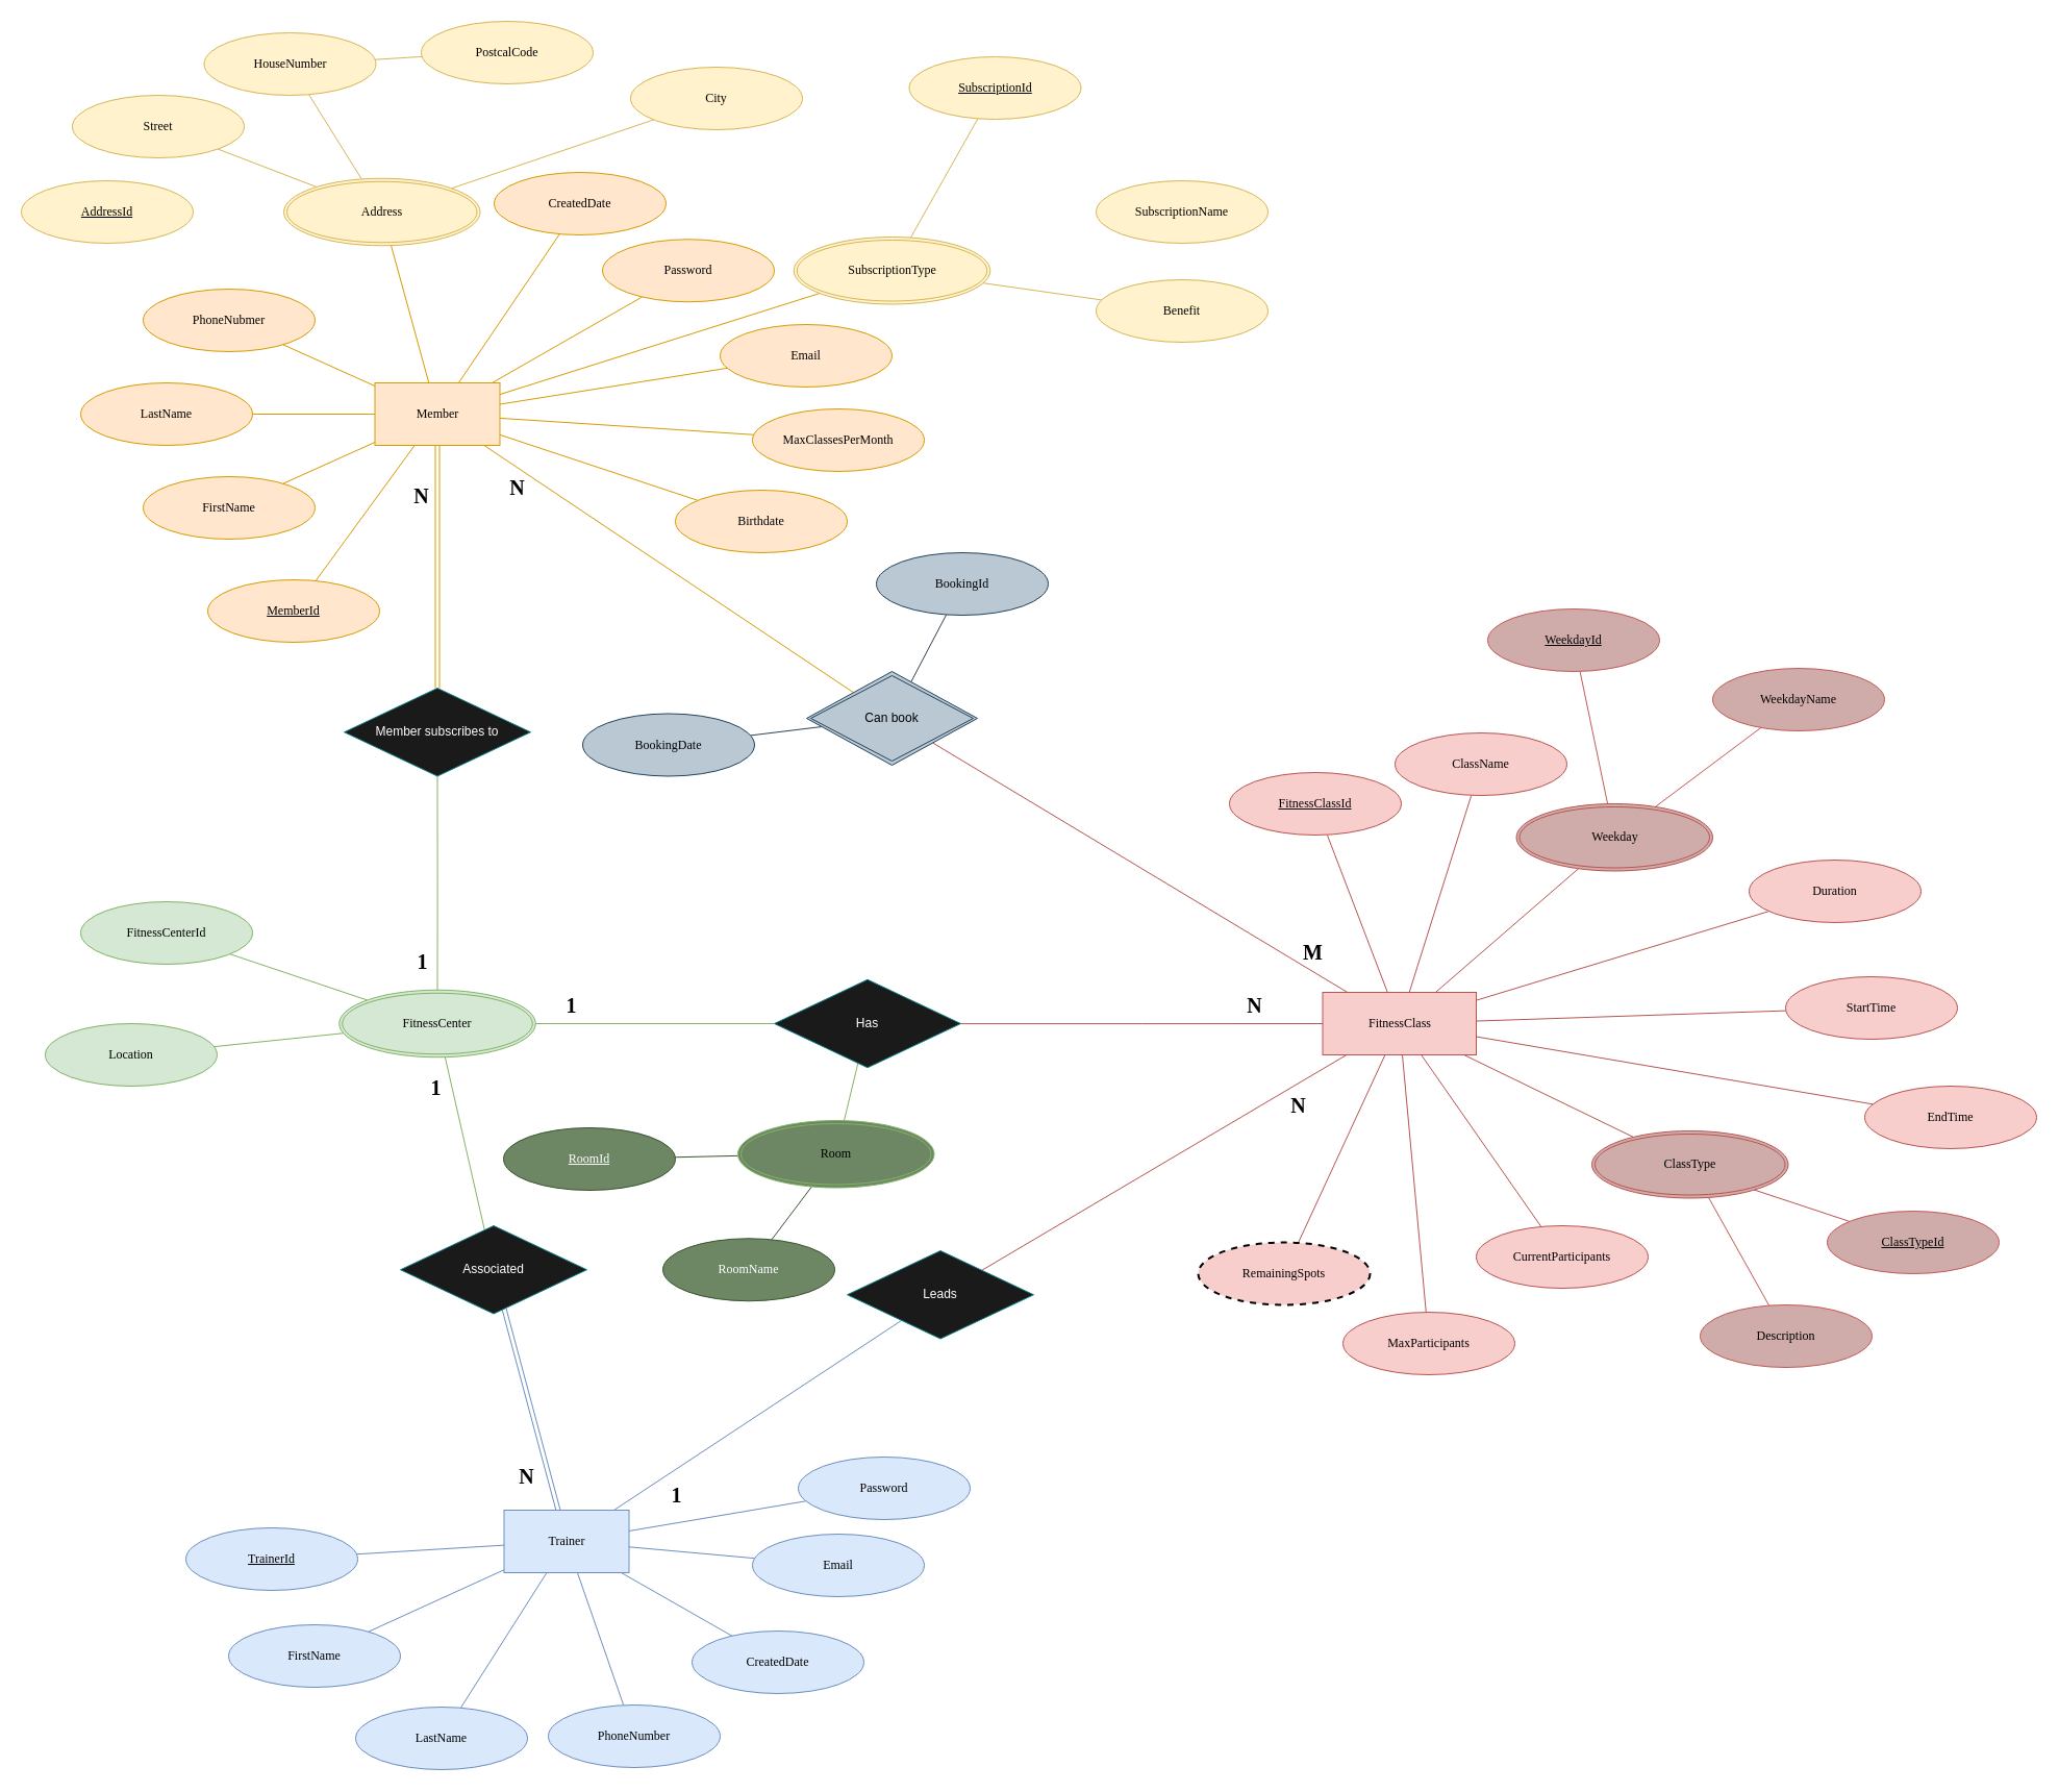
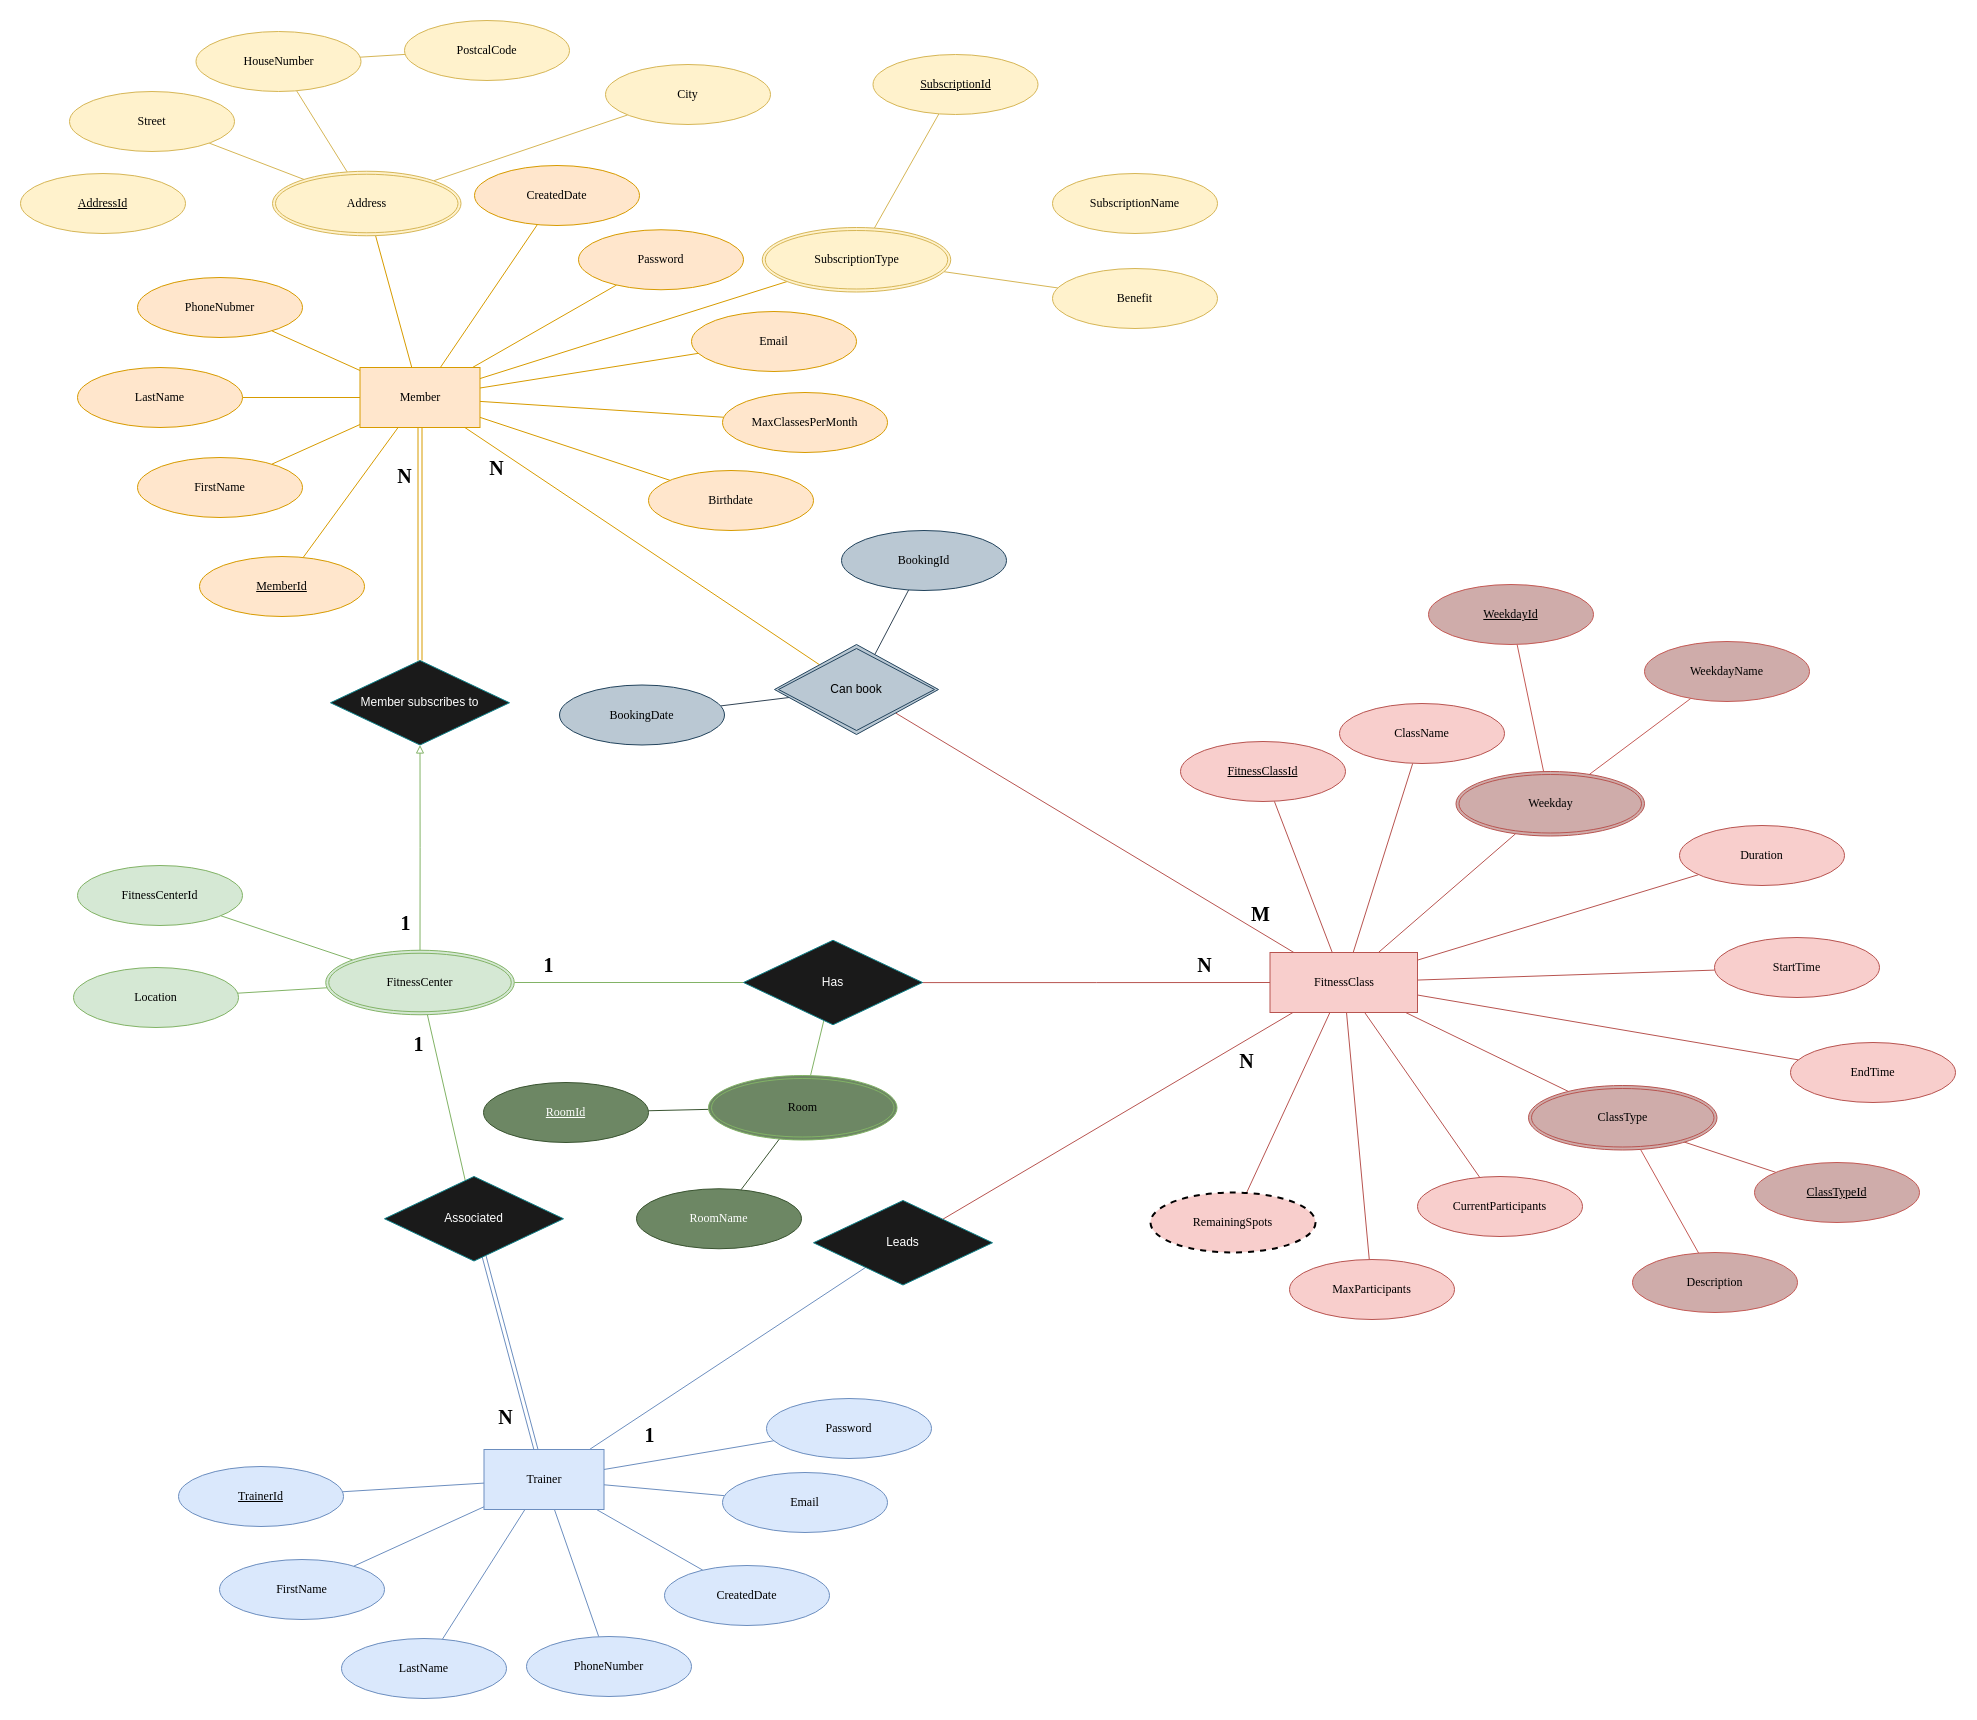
- <mxCell id="78" value="" style="edgeStyle=orthogonalEdgeStyle;rounded=0;orthogonalLoop=1;jettySize=auto;html=1;endArrow=none;endFill=0;fillColor=#d5e8d4;strokeColor=#82b366;fontFamily=Verdana;" parent="1" source="115" target="110" edge="1"><mxGeometry relative="1" as="geometry"><mxPoint x="419.6" y="952" as="sourcePoint" /><mxPoint x="420" y="739" as="targetPoint" /></mxGeometry></mxCell>
+ <mxCell id="78" value="" style="edgeStyle=orthogonalEdgeStyle;rounded=0;orthogonalLoop=1;jettySize=auto;html=1;endArrow=block;endFill=0;fillColor=#d5e8d4;strokeColor=#82b366;fontFamily=Verdana;" parent="1" source="115" target="110" edge="1"><mxGeometry relative="1" as="geometry"><mxPoint x="419.6" y="952" as="sourcePoint" /><mxPoint x="420" y="739" as="targetPoint" /></mxGeometry></mxCell>
- <mxCell id="35" value="&lt;div&gt;Location&lt;/div&gt;" style="ellipse;whiteSpace=wrap;html=1;rounded=0;fillColor=#d5e8d4;strokeColor=#82b366;fontFamily=Verdana;" parent="1" vertex="1"><mxGeometry x="43" y="982" width="165" height="60" as="geometry" /></mxCell>
+ <mxCell id="35" value="&lt;div&gt;Location&lt;/div&gt;" style="ellipse;whiteSpace=wrap;html=1;rounded=0;fillColor=#d5e8d4;strokeColor=#82b366;fontFamily=Verdana;" parent="1" vertex="1"><mxGeometry x="73" y="967" width="165" height="60" as="geometry" /></mxCell>
